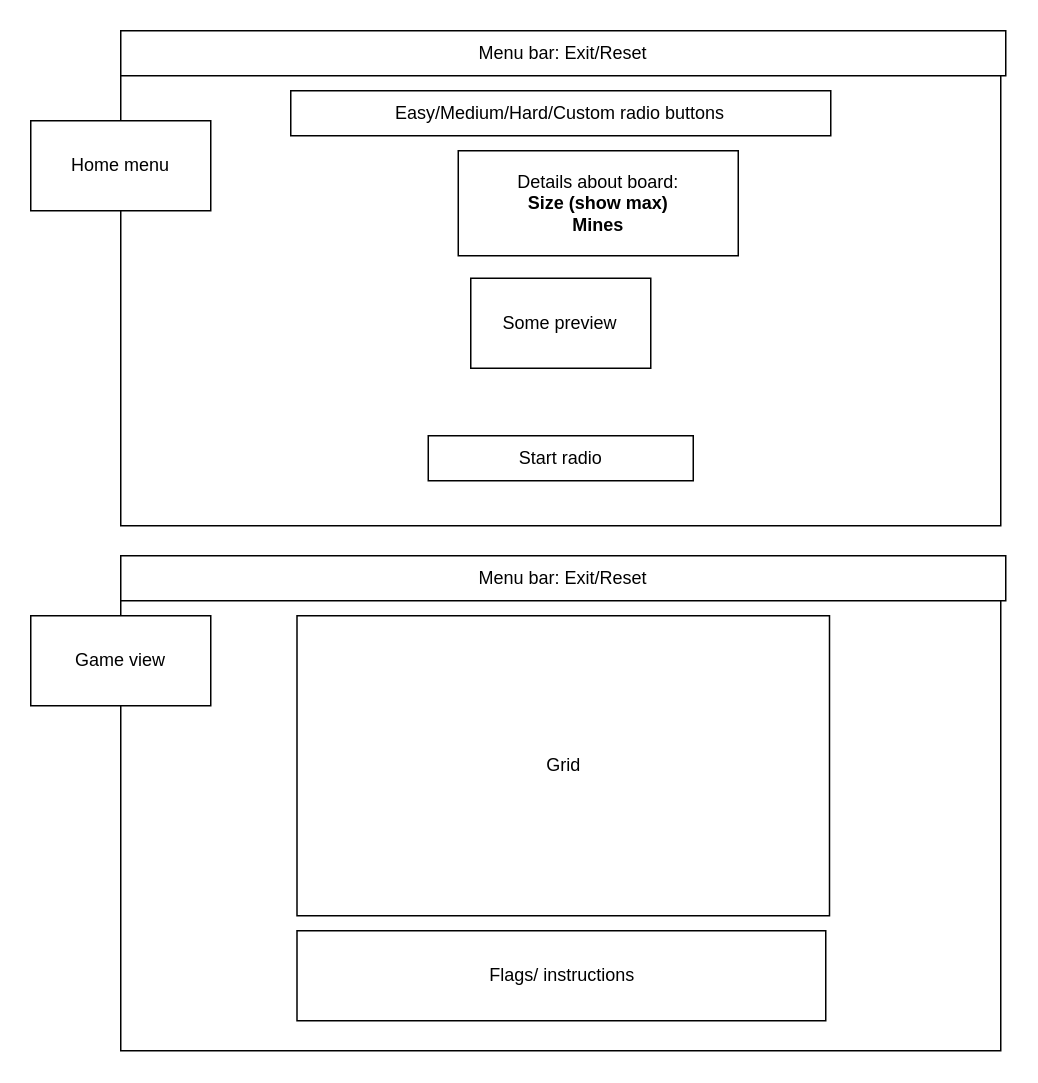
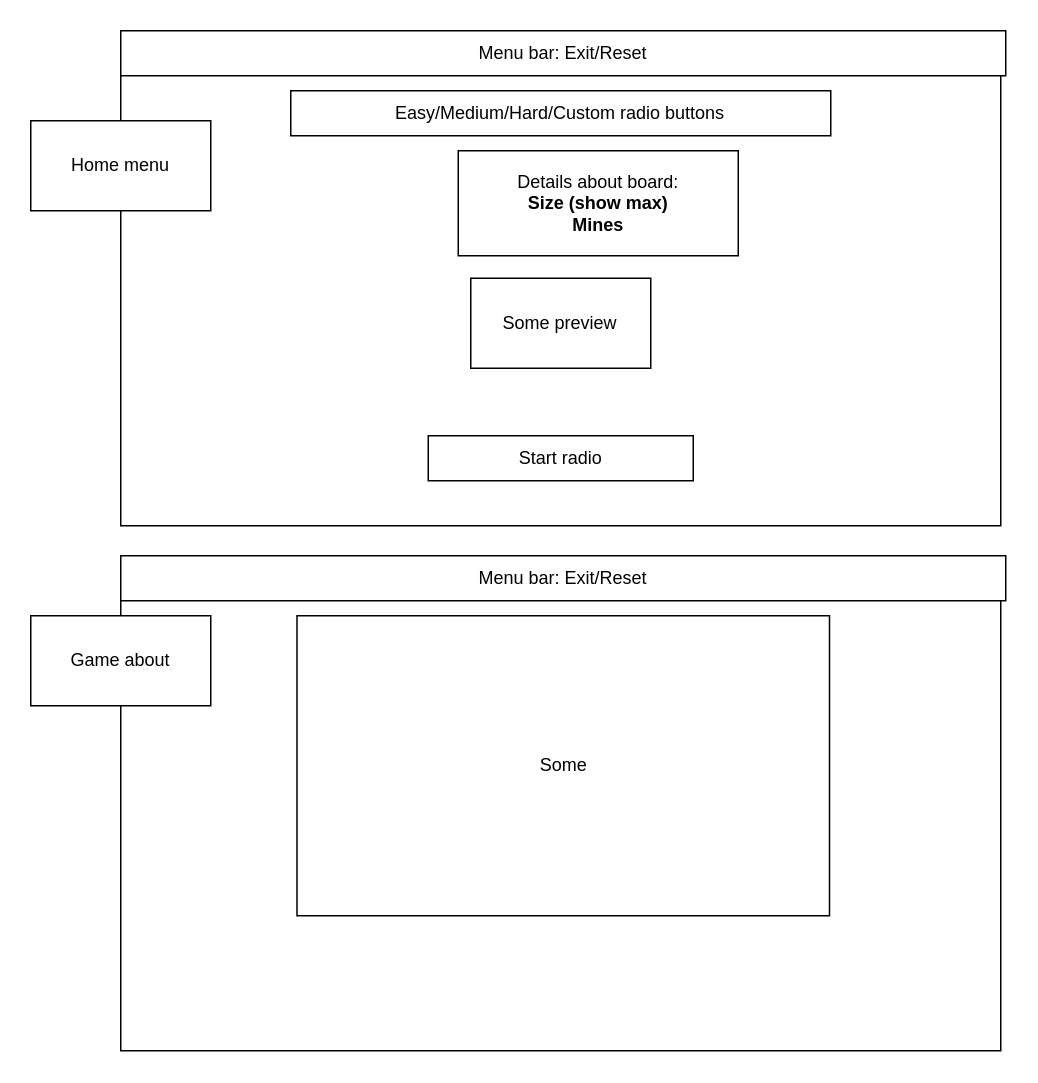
- <mxCell id="9" value="Game view" style="rounded=0;whiteSpace=wrap;html=1;" parent="1" vertex="1"><mxGeometry x="20" y="410" width="120" height="60" as="geometry" /></mxCell>
+ <mxCell id="9" value="Game about" style="rounded=0;whiteSpace=wrap;html=1;" parent="1" vertex="1"><mxGeometry x="20" y="410" width="120" height="60" as="geometry" /></mxCell>
- <mxCell id="12" value="Grid" style="rounded=0;whiteSpace=wrap;html=1;" parent="1" vertex="1"><mxGeometry x="197.5" y="410" width="355" height="200" as="geometry" /></mxCell>
+ <mxCell id="12" value="Some" style="rounded=0;whiteSpace=wrap;html=1;" parent="1" vertex="1"><mxGeometry x="197.5" y="410" width="355" height="200" as="geometry" /></mxCell>
- <mxCell id="13" value="Flags/ instructions" style="rounded=0;whiteSpace=wrap;html=1;" parent="1" vertex="1"><mxGeometry x="197.5" y="620" width="352.5" height="60" as="geometry" /></mxCell>
